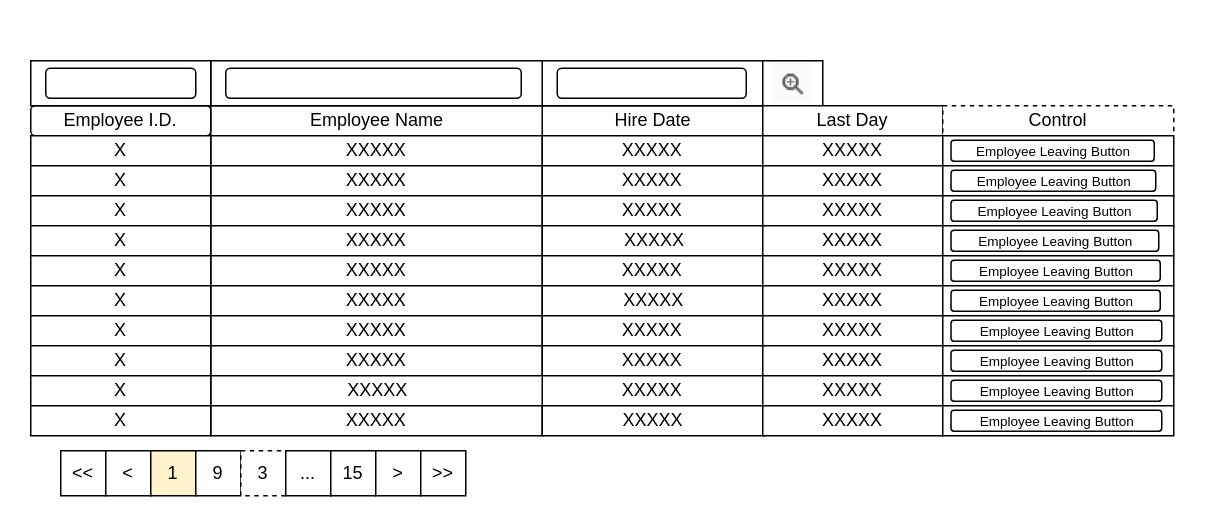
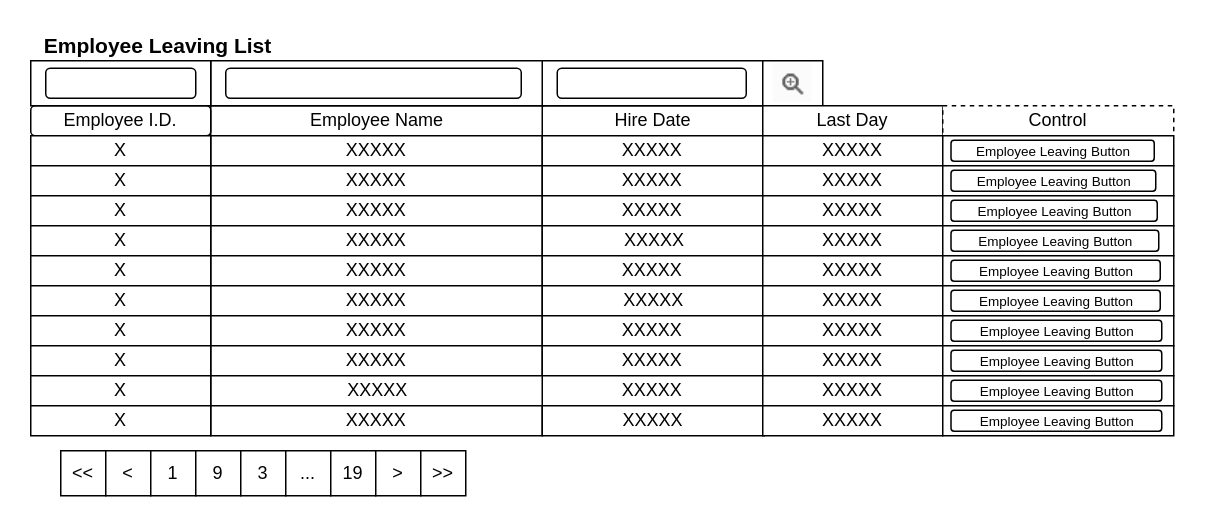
+ <mxCell id="50" value="&lt;font style=&quot;font-size: 14px&quot;&gt;&lt;b&gt;Employee Leaving List&lt;/b&gt;&lt;/font&gt;" style="text;html=1;strokeColor=none;fillColor=none;align=center;verticalAlign=middle;whiteSpace=wrap;rounded=0;" parent="1" vertex="1"><mxGeometry x="20" y="20" width="170" height="20" as="geometry" /></mxCell>
- <mxCell id="45" value="1" style="whiteSpace=wrap;html=1;aspect=fixed;fillColor=#fff2cc;" parent="1" vertex="1"><mxGeometry x="100" y="300" width="30" height="30" as="geometry" /></mxCell>
+ <mxCell id="45" value="1" style="whiteSpace=wrap;html=1;aspect=fixed;" parent="1" vertex="1"><mxGeometry x="100" y="300" width="30" height="30" as="geometry" /></mxCell>
- <mxCell id="47" value="3" style="whiteSpace=wrap;html=1;aspect=fixed;dashed=1;" parent="1" vertex="1"><mxGeometry x="160" y="300" width="30" height="30" as="geometry" /></mxCell>
+ <mxCell id="47" value="3" style="whiteSpace=wrap;html=1;aspect=fixed;" parent="1" vertex="1"><mxGeometry x="160" y="300" width="30" height="30" as="geometry" /></mxCell>
- <mxCell id="49" value="15" style="whiteSpace=wrap;html=1;aspect=fixed;" parent="1" vertex="1"><mxGeometry x="220" y="300" width="30" height="30" as="geometry" /></mxCell>
+ <mxCell id="49" value="19" style="whiteSpace=wrap;html=1;aspect=fixed;" parent="1" vertex="1"><mxGeometry x="220" y="300" width="30" height="30" as="geometry" /></mxCell>
